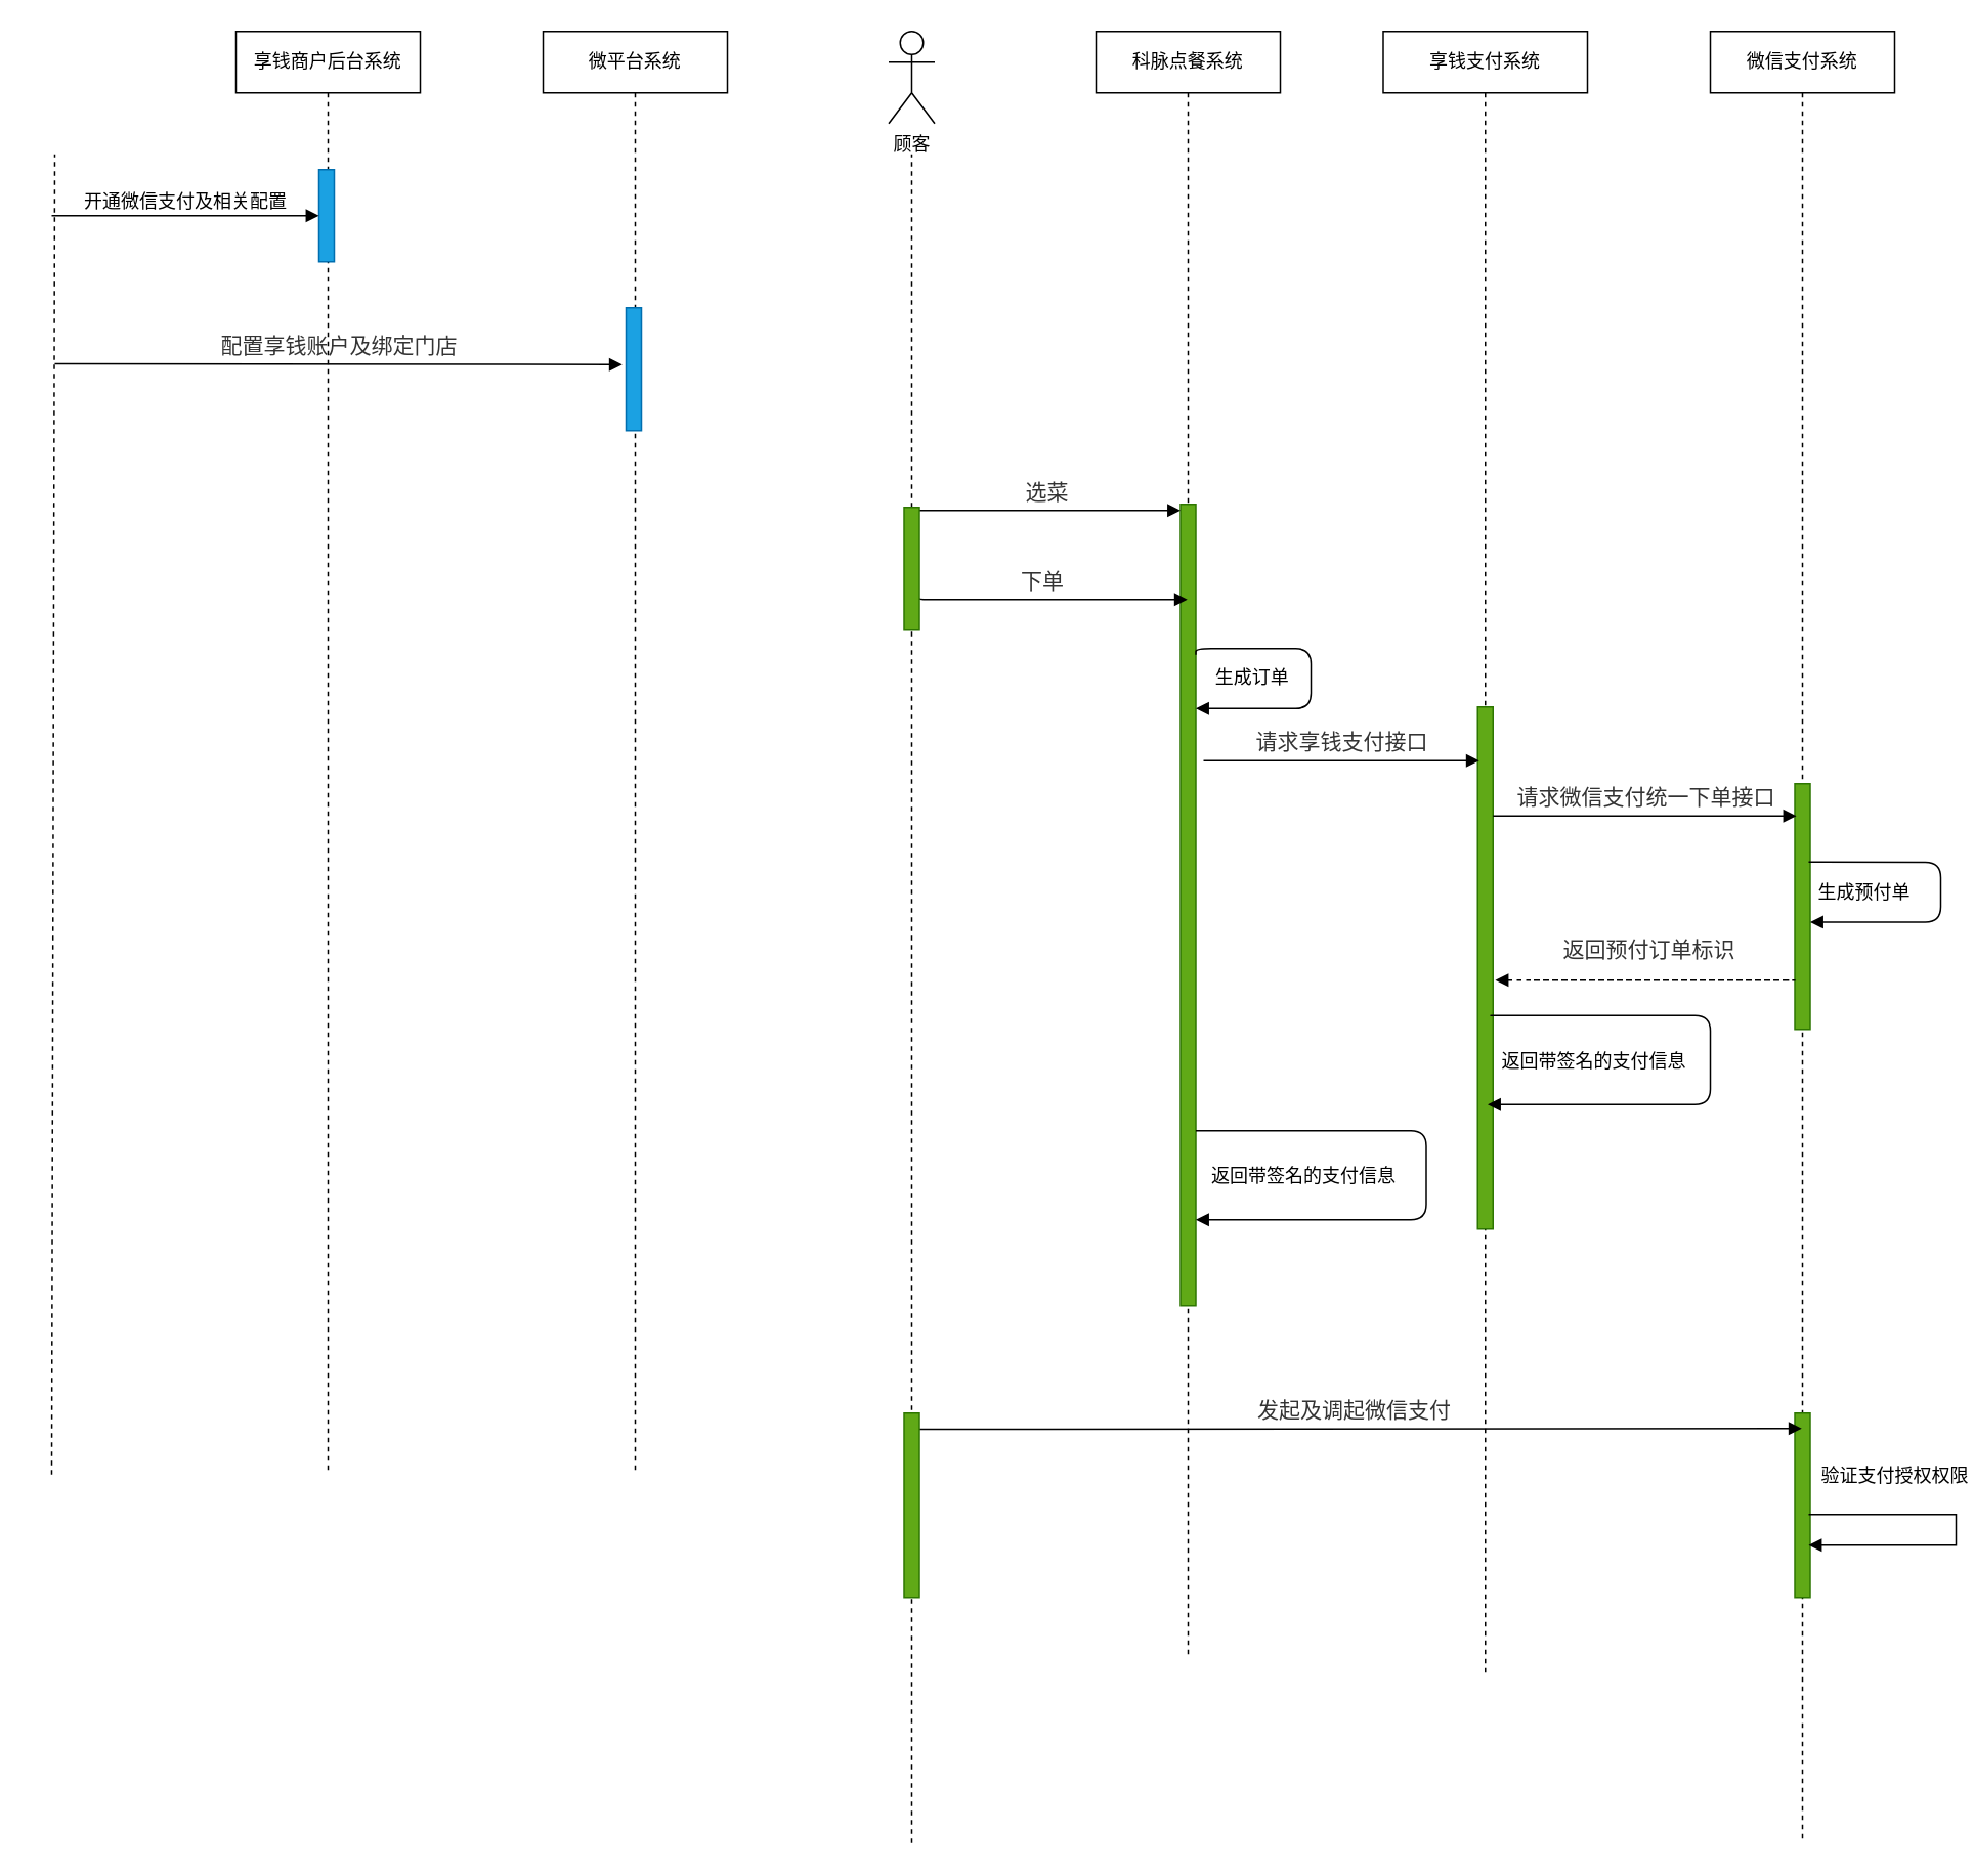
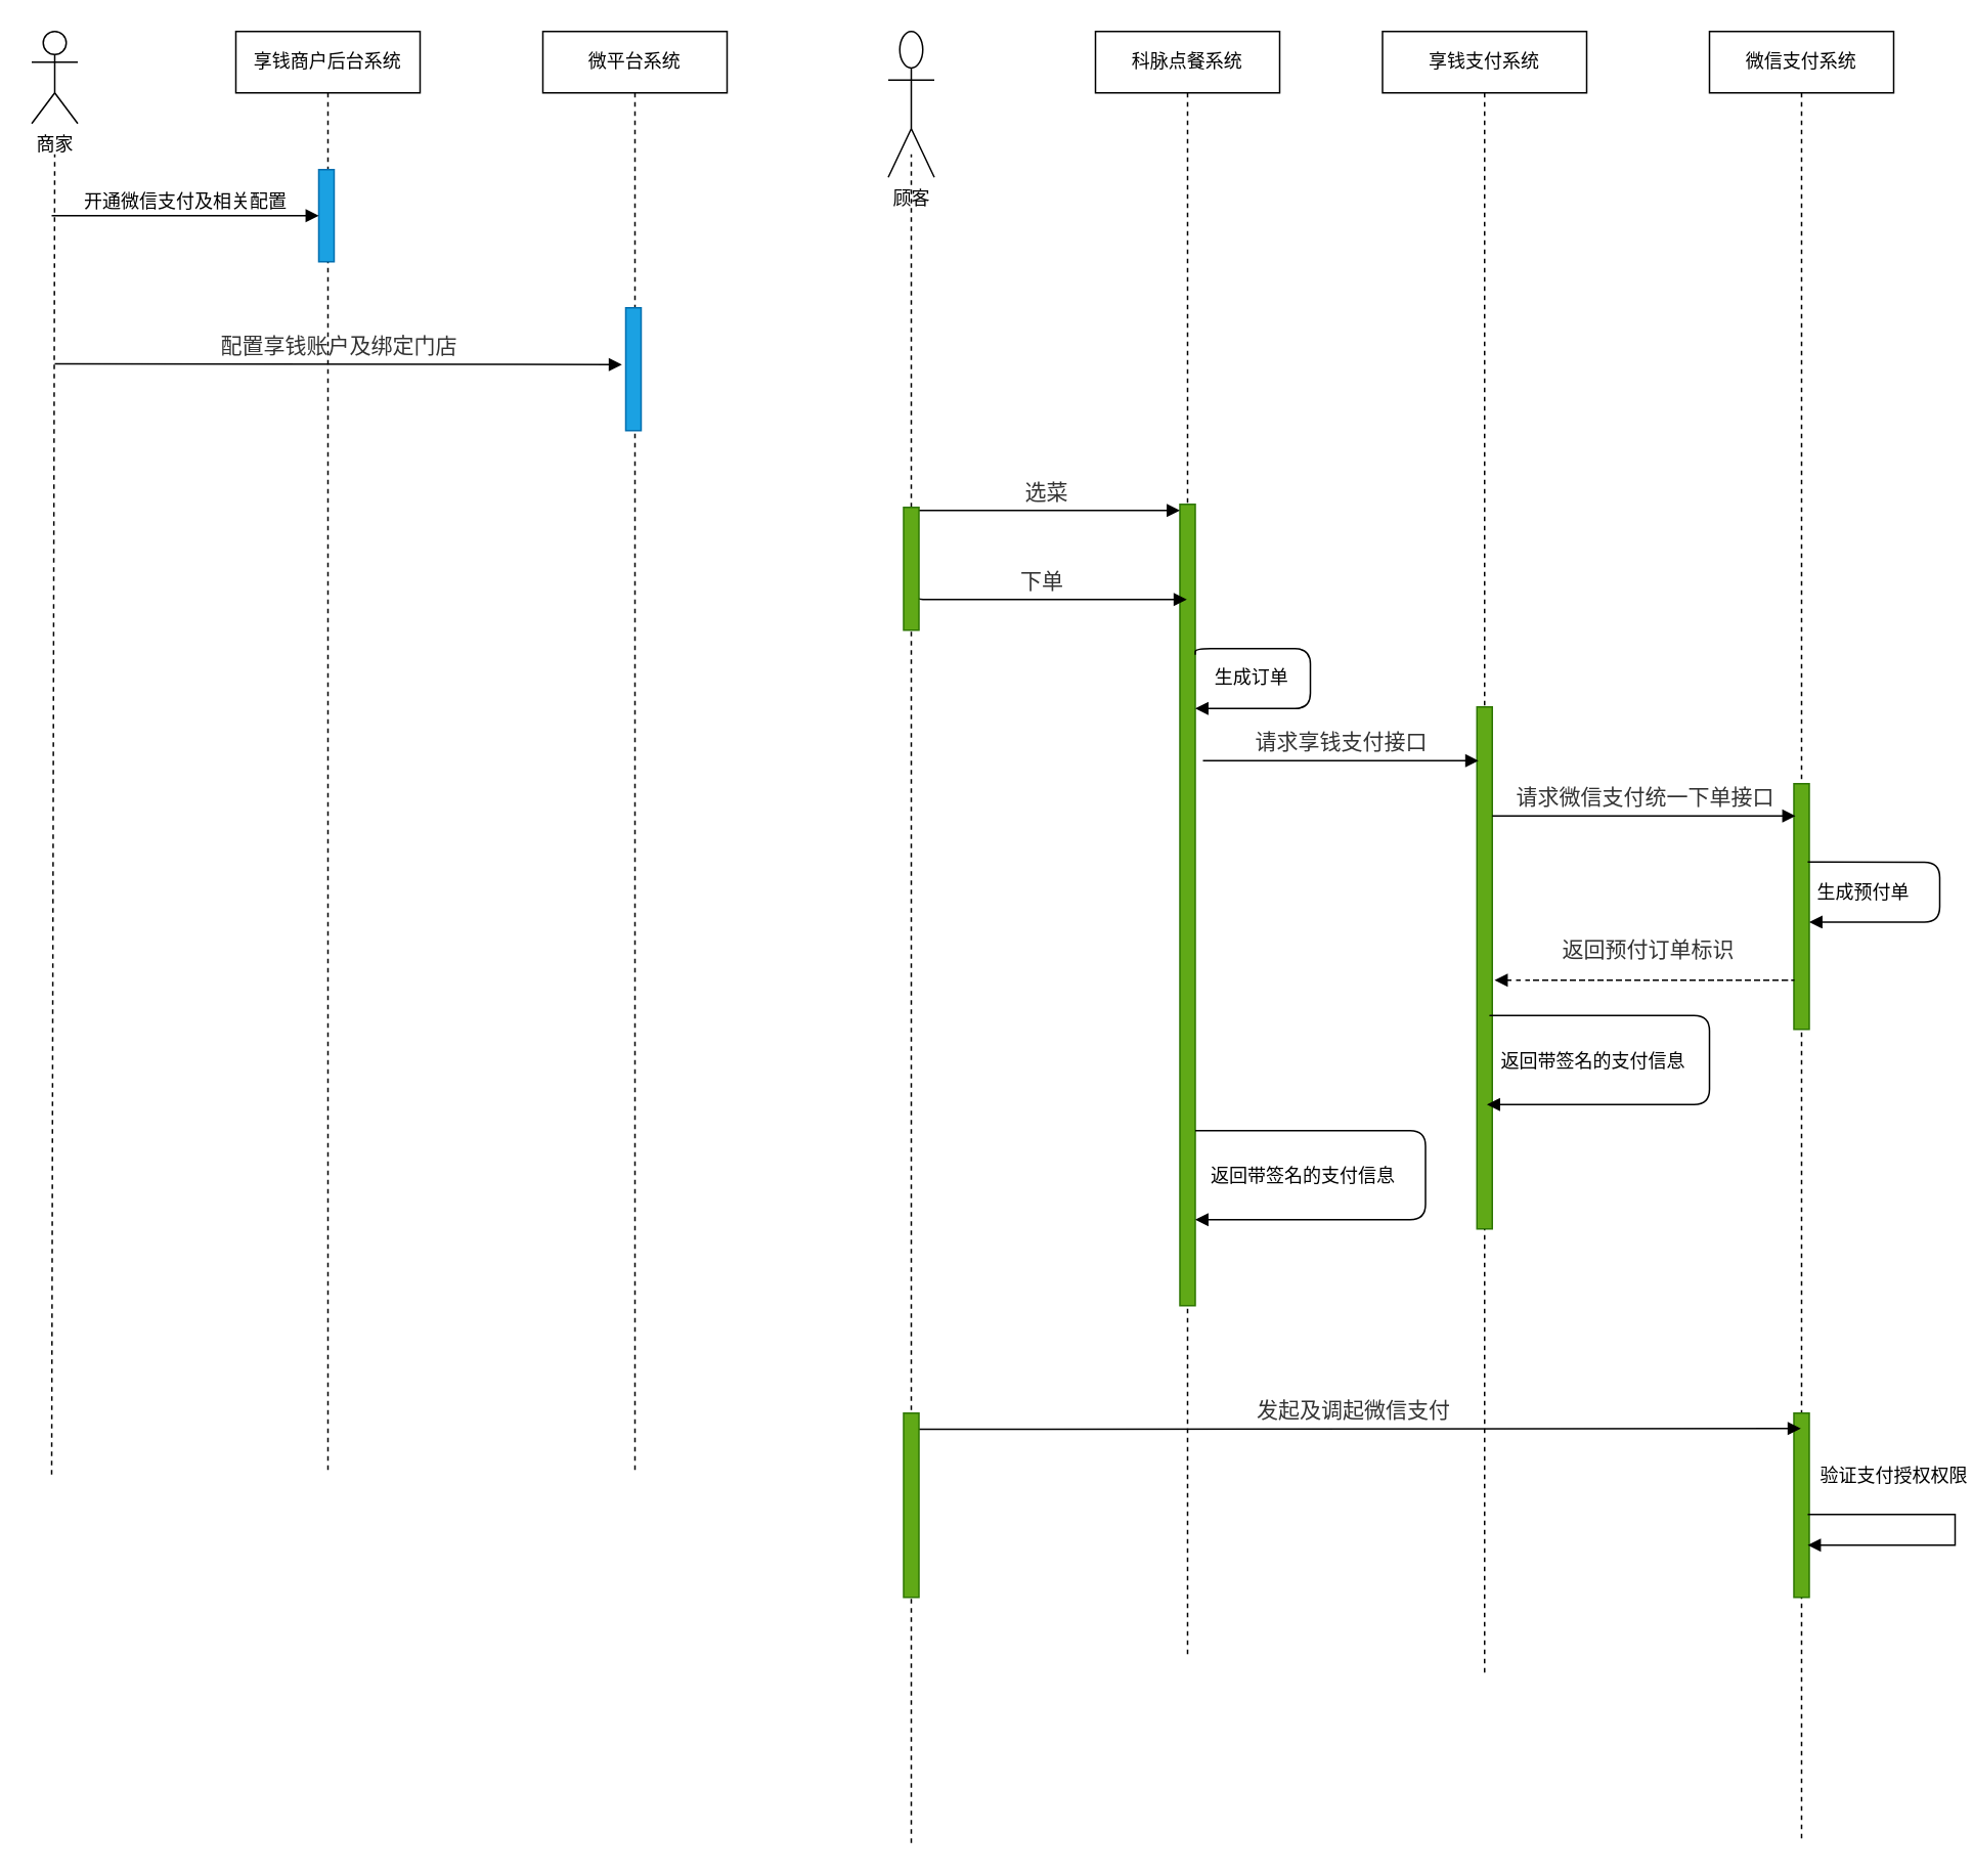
+ <mxCell id="2" value="商家" style="shape=umlActor;verticalLabelPosition=bottom;verticalAlign=top;html=1;outlineConnect=0;movable=1;resizable=1;rotatable=1;deletable=1;editable=1;connectable=1;" vertex="1" parent="1"><mxGeometry x="20" y="20" width="30" height="60" as="geometry" /></mxCell>
- <mxCell id="3" value="顾客" style="shape=umlActor;verticalLabelPosition=bottom;verticalAlign=top;html=1;outlineConnect=0;" vertex="1" parent="1"><mxGeometry x="578" y="20" width="30" height="60" as="geometry" /></mxCell>
+ <mxCell id="3" value="顾客" style="shape=umlActor;verticalLabelPosition=bottom;verticalAlign=top;html=1;outlineConnect=0;" vertex="1" parent="1"><mxGeometry x="578" y="20" width="30" height="95" as="geometry" /></mxCell>
